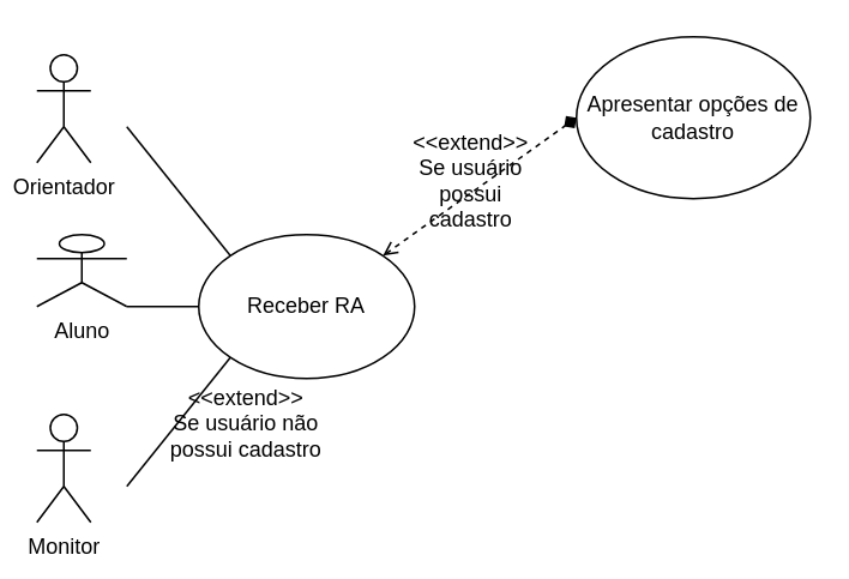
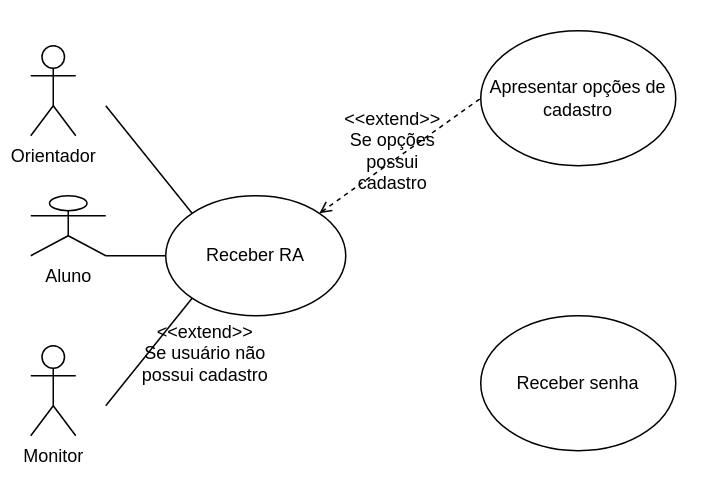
- <mxCell id="10" value="" style="endArrow=diamond;html=1;strokeWidth=1;entryX=0;entryY=0.5;entryDx=0;entryDy=0;dashed=1;startArrow=open;startFill=0;exitX=1;exitY=0;exitDx=0;exitDy=0;" edge="1" parent="1" source="5" target="9"><mxGeometry width="50" height="50" relative="1" as="geometry"><mxPoint x="230" y="170" as="sourcePoint" /><mxPoint x="250" y="120" as="targetPoint" /></mxGeometry></mxCell>
+ <mxCell id="10" value="" style="endArrow=none;html=1;strokeWidth=1;entryX=0;entryY=0.5;entryDx=0;entryDy=0;dashed=1;startArrow=open;startFill=0;exitX=1;exitY=0;exitDx=0;exitDy=0;" edge="1" parent="1" source="5" target="9"><mxGeometry width="50" height="50" relative="1" as="geometry"><mxPoint x="230" y="170" as="sourcePoint" /><mxPoint x="250" y="120" as="targetPoint" /></mxGeometry></mxCell>
- <mxCell id="11" value="&amp;lt;&amp;lt;extend&amp;gt;&amp;gt;&lt;br&gt;Se usuário possui cadastro" style="text;html=1;strokeColor=none;fillColor=none;align=center;verticalAlign=middle;whiteSpace=wrap;rounded=0;" vertex="1" parent="1"><mxGeometry x="223" y="90" width="77" height="20" as="geometry" /></mxCell>
+ <mxCell id="11" value="&amp;lt;&amp;lt;extend&amp;gt;&amp;gt;&lt;br&gt;Se opções possui cadastro" style="text;html=1;strokeColor=none;fillColor=none;align=center;verticalAlign=middle;whiteSpace=wrap;rounded=0;" vertex="1" parent="1"><mxGeometry x="223" y="90" width="77" height="20" as="geometry" /></mxCell>
+ <mxCell id="12" value="Receber senha" style="ellipse;whiteSpace=wrap;html=1;" vertex="1" parent="1"><mxGeometry x="320" y="210" width="130" height="90" as="geometry" /></mxCell>
